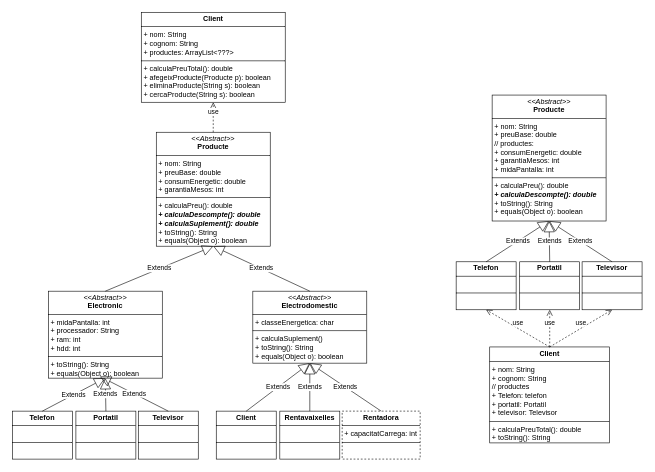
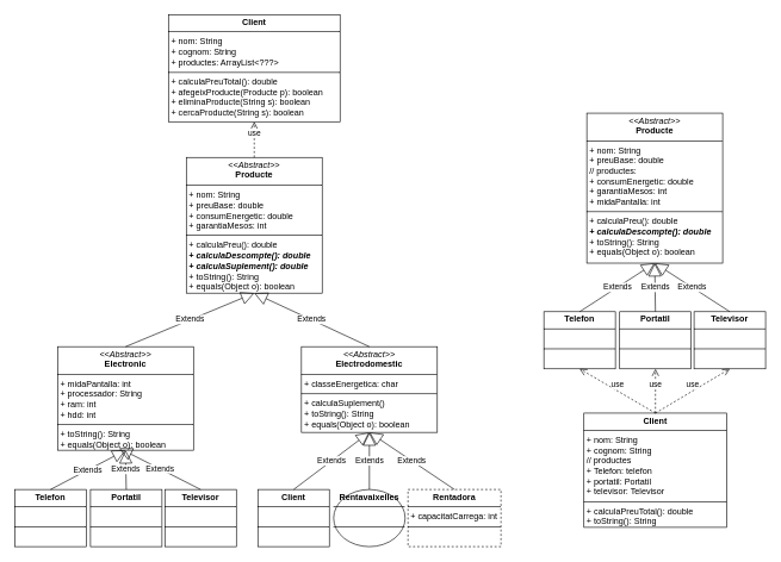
- <mxCell id="12" value="&lt;p style=&quot;margin:0px;margin-top:4px;text-align:center;&quot;&gt;&lt;b&gt;Rentavaixelles&lt;/b&gt;&lt;/p&gt;&lt;hr size=&quot;1&quot; style=&quot;border-style:solid;&quot;&gt;&lt;p style=&quot;margin:0px;margin-left:4px;&quot;&gt;&lt;br&gt;&lt;/p&gt;&lt;hr size=&quot;1&quot; style=&quot;border-style:solid;&quot;&gt;&lt;p style=&quot;margin:0px;margin-left:4px;&quot;&gt;&lt;br&gt;&lt;/p&gt;" style="verticalAlign=top;align=left;overflow=fill;html=1;whiteSpace=wrap;" parent="1" vertex="1"><mxGeometry x="466" y="685" width="100" height="80" as="geometry" /></mxCell>
+ <mxCell id="12" value="&lt;p style=&quot;margin:0px;margin-top:4px;text-align:center;&quot;&gt;&lt;b&gt;Rentavaixelles&lt;/b&gt;&lt;/p&gt;&lt;hr size=&quot;1&quot; style=&quot;border-style:solid;&quot;&gt;&lt;p style=&quot;margin:0px;margin-left:4px;&quot;&gt;&lt;br&gt;&lt;/p&gt;&lt;hr size=&quot;1&quot; style=&quot;border-style:solid;&quot;&gt;&lt;p style=&quot;margin:0px;margin-left:4px;&quot;&gt;&lt;br&gt;&lt;/p&gt;" style="ellipse;verticalAlign=top;align=left;overflow=fill;html=1;whiteSpace=wrap;" parent="1" vertex="1"><mxGeometry x="466" y="685" width="100" height="80" as="geometry" /></mxCell>
